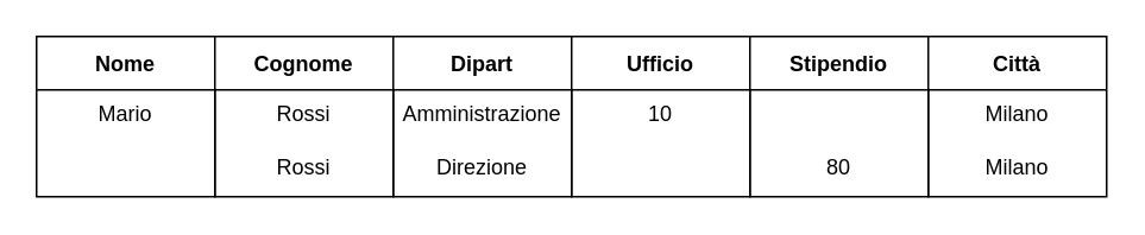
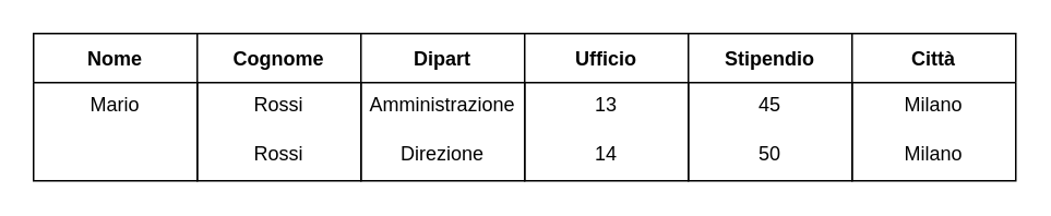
- <mxCell id="11" value="10" style="text;strokeColor=none;fillColor=none;spacingLeft=4;spacingRight=4;overflow=hidden;rotatable=0;points=[[0,0.5],[1,0.5]];portConstraint=eastwest;fontSize=12;align=center;" vertex="1" parent="10"><mxGeometry y="30" width="100" height="30" as="geometry" /></mxCell>
+ <mxCell id="11" value="13" style="text;strokeColor=none;fillColor=none;spacingLeft=4;spacingRight=4;overflow=hidden;rotatable=0;points=[[0,0.5],[1,0.5]];portConstraint=eastwest;fontSize=12;align=center;" vertex="1" parent="10"><mxGeometry y="30" width="100" height="30" as="geometry" /></mxCell>
+ <mxCell id="14" value="45" style="text;strokeColor=none;fillColor=none;spacingLeft=4;spacingRight=4;overflow=hidden;rotatable=0;points=[[0,0.5],[1,0.5]];portConstraint=eastwest;fontSize=12;align=center;" vertex="1" parent="13"><mxGeometry y="30" width="100" height="30" as="geometry" /></mxCell>
- <mxCell id="15" value="80" style="text;strokeColor=none;fillColor=none;spacingLeft=4;spacingRight=4;overflow=hidden;rotatable=0;points=[[0,0.5],[1,0.5]];portConstraint=eastwest;fontSize=12;align=center;" vertex="1" parent="13"><mxGeometry y="60" width="100" height="30" as="geometry" /></mxCell>
+ <mxCell id="15" value="50" style="text;strokeColor=none;fillColor=none;spacingLeft=4;spacingRight=4;overflow=hidden;rotatable=0;points=[[0,0.5],[1,0.5]];portConstraint=eastwest;fontSize=12;align=center;" vertex="1" parent="13"><mxGeometry y="60" width="100" height="30" as="geometry" /></mxCell>
+ <mxCell id="12" value="14" style="text;strokeColor=none;fillColor=none;spacingLeft=4;spacingRight=4;overflow=hidden;rotatable=0;points=[[0,0.5],[1,0.5]];portConstraint=eastwest;fontSize=12;align=center;" vertex="1" parent="10"><mxGeometry y="60" width="100" height="30" as="geometry" /></mxCell>
